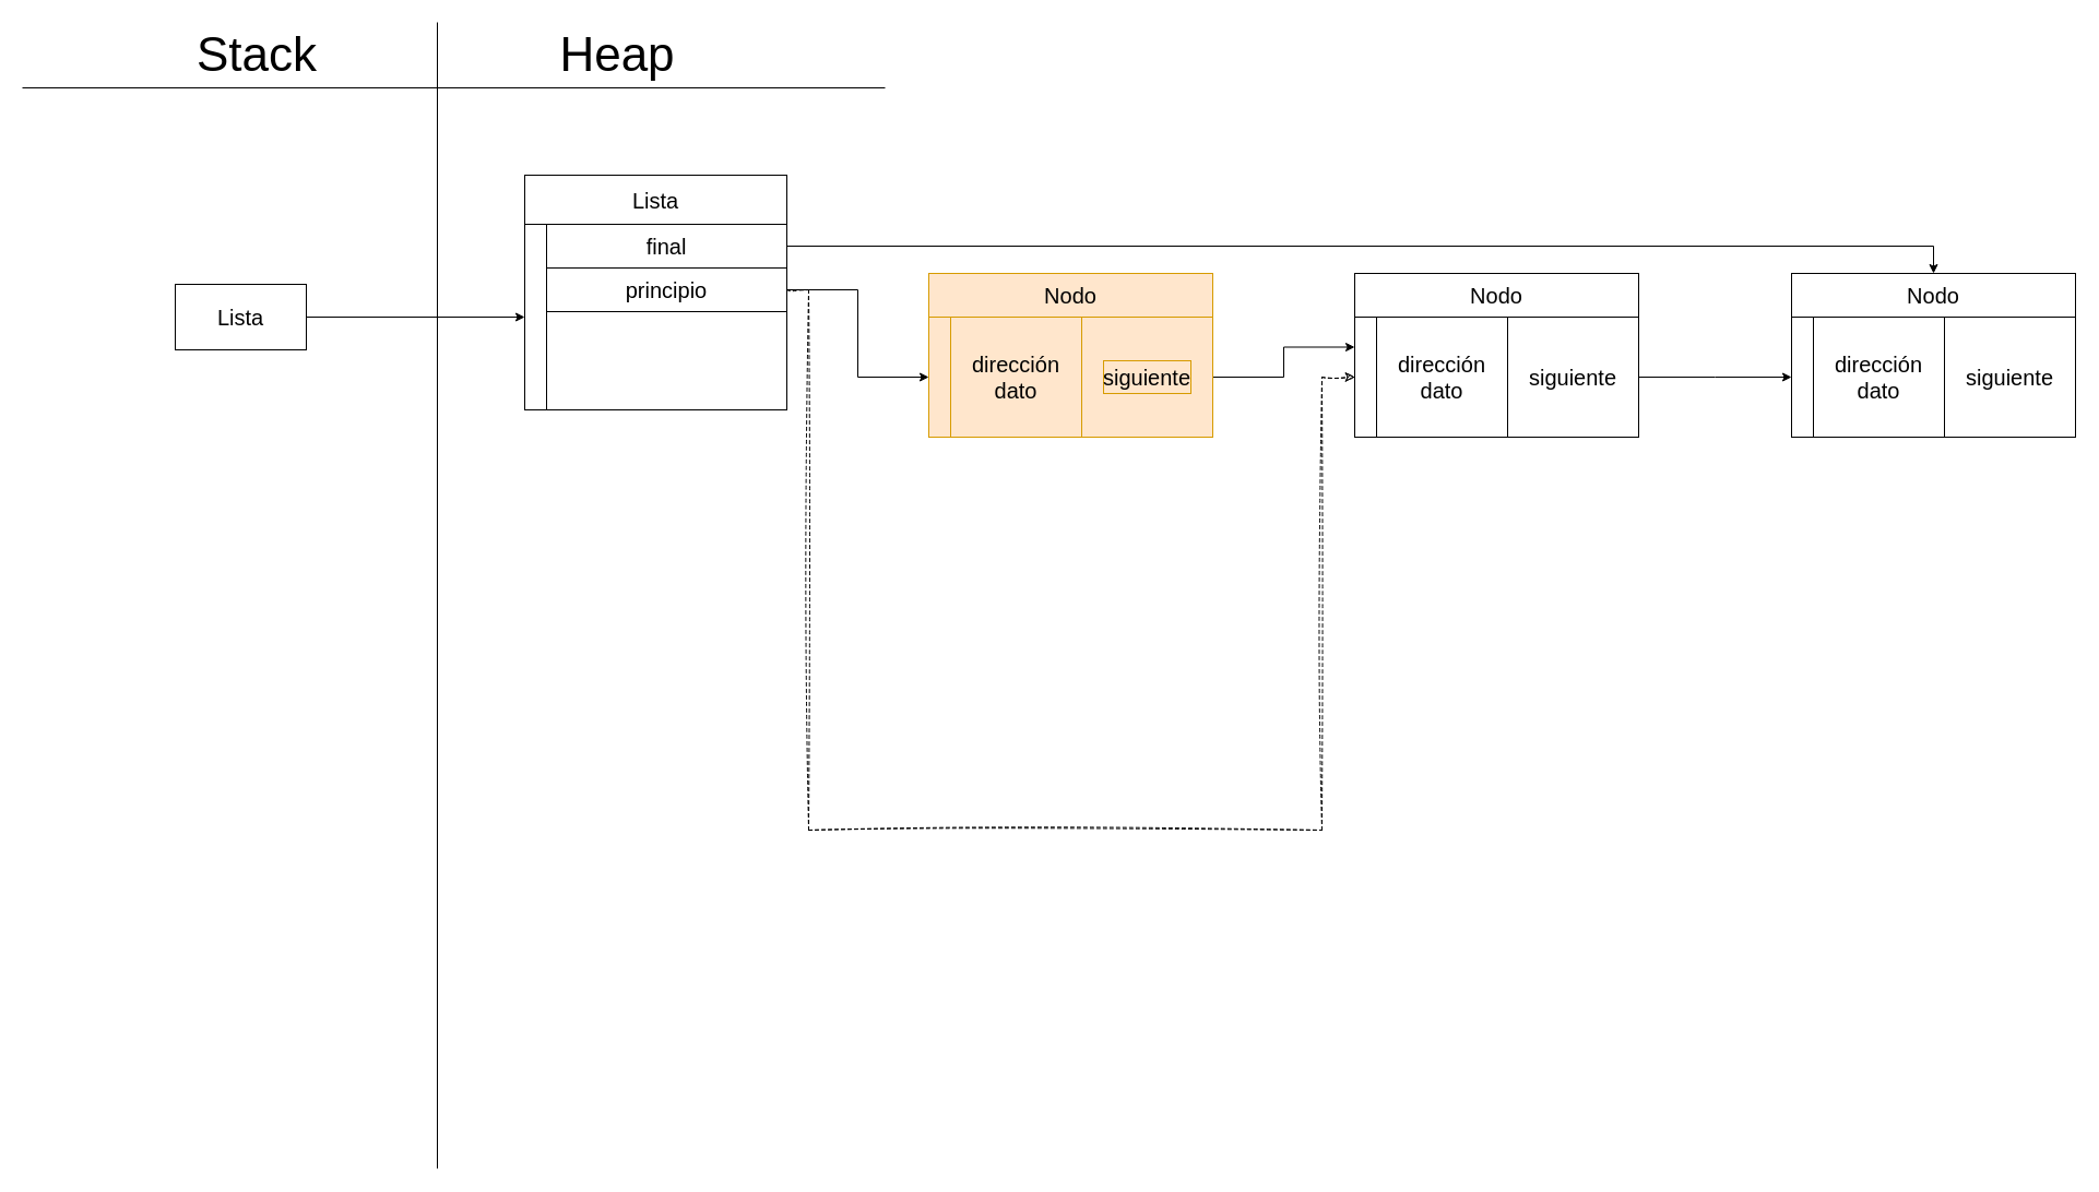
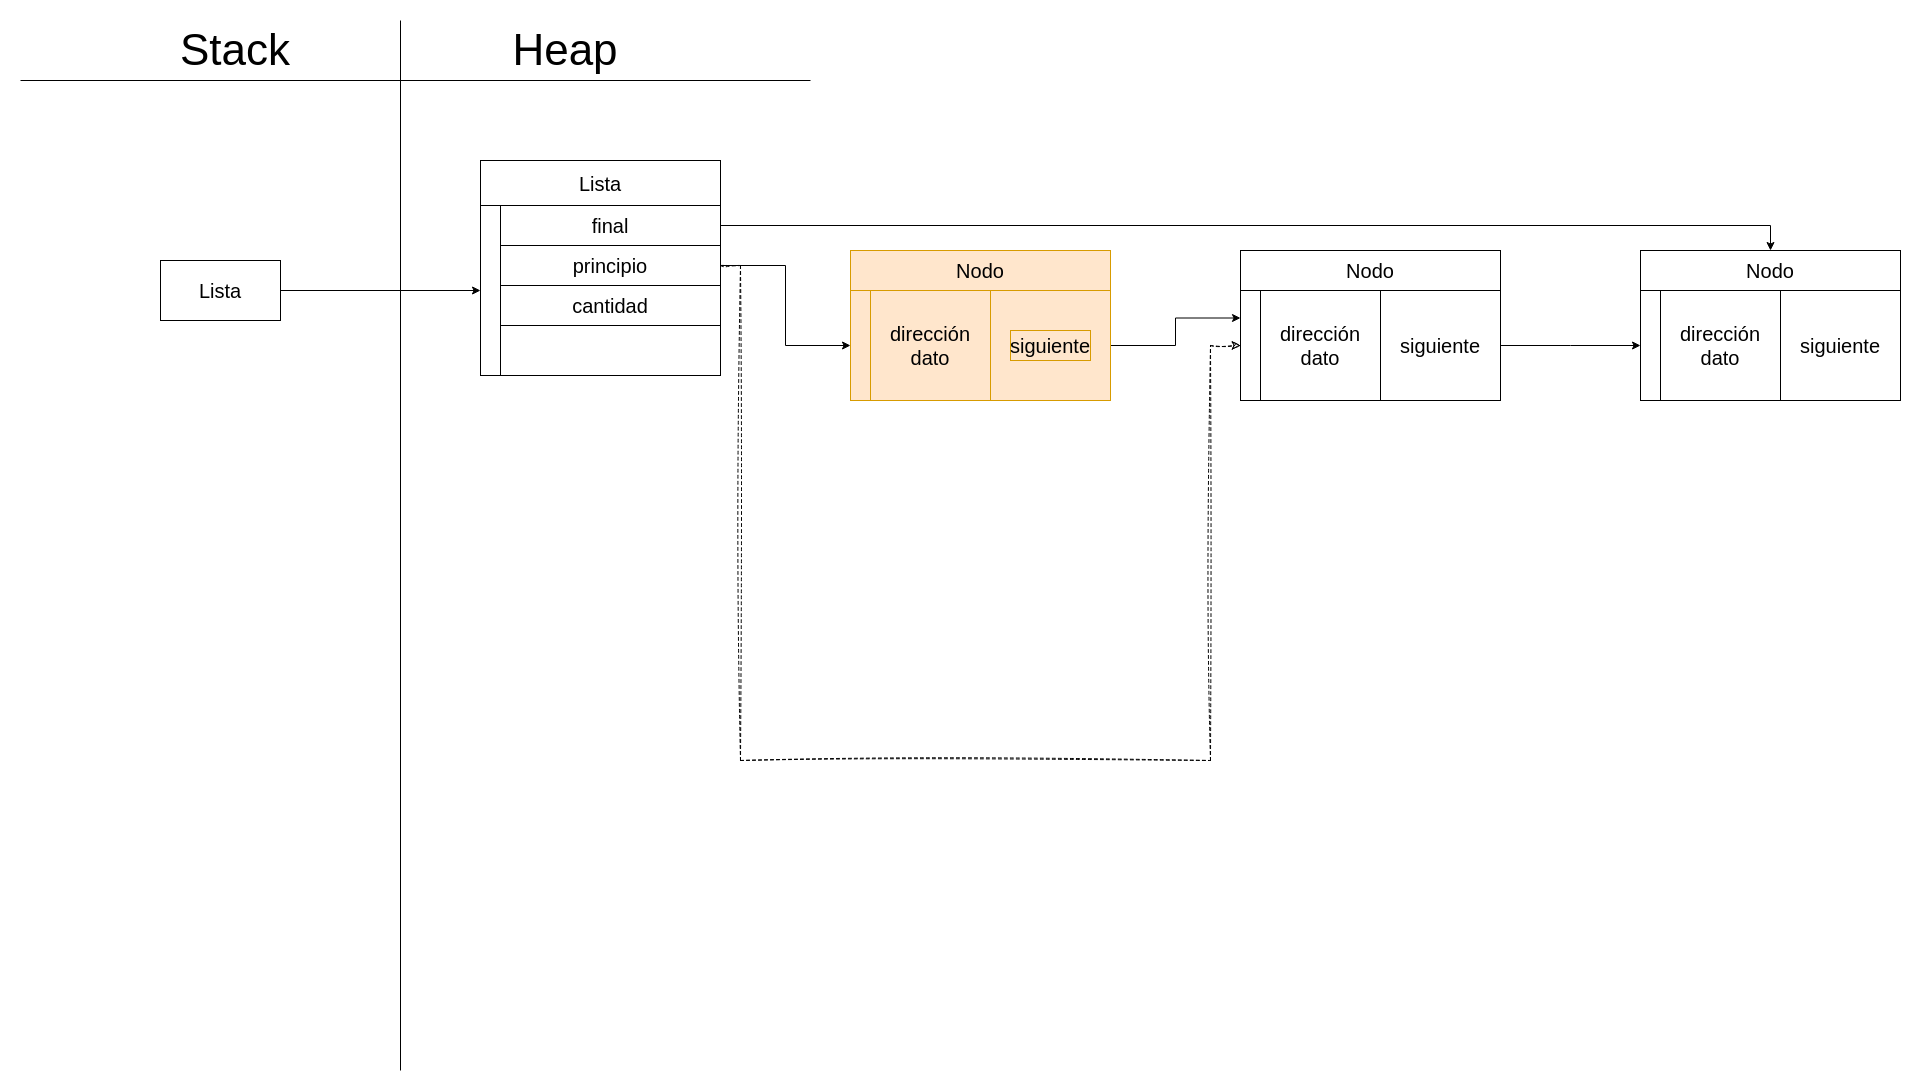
+ <mxCell id="20" value="&lt;span style=&quot;font-size: 20px;&quot;&gt;cantidad&lt;/span&gt;" style="text;html=1;align=center;verticalAlign=middle;whiteSpace=wrap;rounded=0;strokeColor=default;" vertex="1" parent="1"><mxGeometry x="500" y="285" width="220" height="40" as="geometry" /></mxCell>
